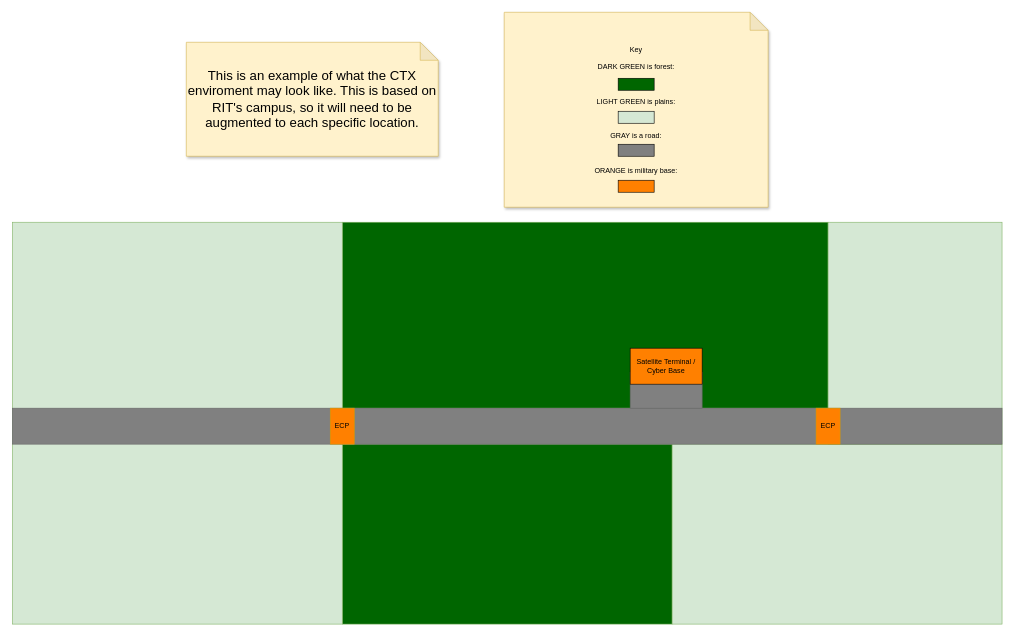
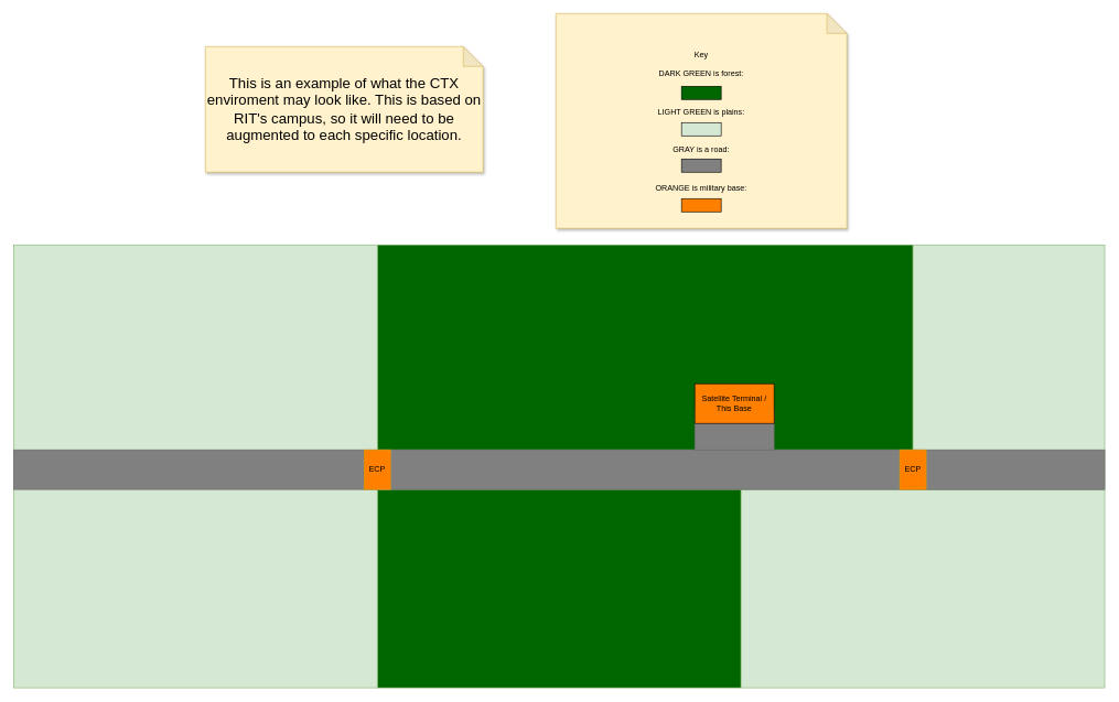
- <mxCell id="17" value="Satellite Terminal / Cyber Base" style="rounded=0;whiteSpace=wrap;html=1;fillColor=#FF8000;" parent="1" vertex="1"><mxGeometry x="1050" y="580" width="120" height="60" as="geometry" /></mxCell>
+ <mxCell id="17" value="Satellite Terminal / This Base" style="rounded=0;whiteSpace=wrap;html=1;fillColor=#FF8000;" parent="1" vertex="1"><mxGeometry x="1050" y="580" width="120" height="60" as="geometry" /></mxCell>
